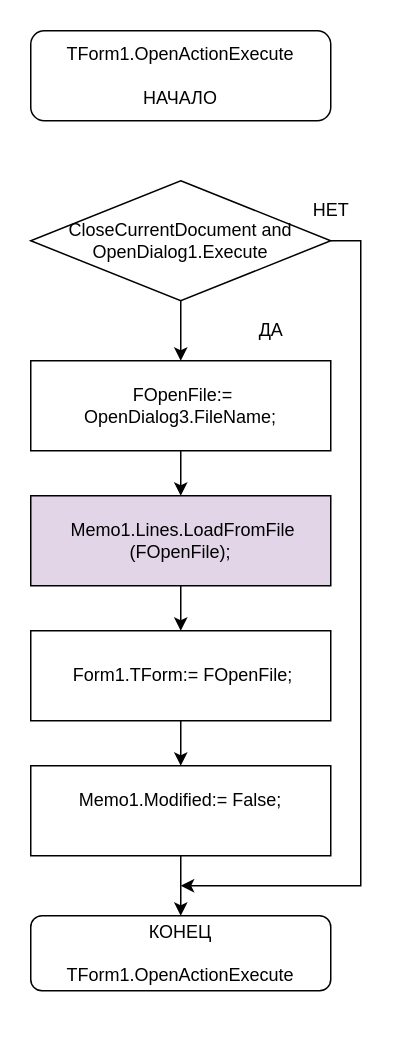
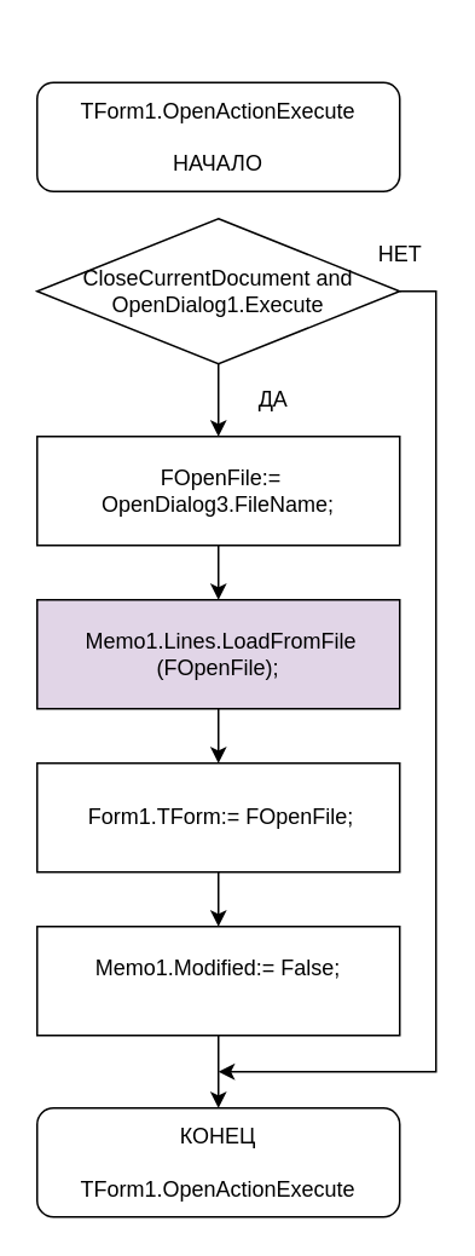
- <mxCell id="2" value="TForm1.OpenActionExecute&lt;br&gt;&lt;br&gt;НАЧАЛО" style="rounded=1;whiteSpace=wrap;html=1;" vertex="1" parent="1"><mxGeometry x="20" y="20" width="200" height="60" as="geometry" /></mxCell>
+ <mxCell id="2" value="TForm1.OpenActionExecute&lt;br&gt;&lt;br&gt;НАЧАЛО" style="rounded=1;whiteSpace=wrap;html=1;" vertex="1" parent="1"><mxGeometry x="20" y="45" width="200" height="60" as="geometry" /></mxCell>
- <mxCell id="15" value="ДА" style="text;html=1;align=center;verticalAlign=middle;resizable=0;points=[];autosize=1;strokeColor=none;" vertex="1" parent="1"><mxGeometry x="165" y="210" width="30" height="20" as="geometry" /></mxCell>
+ <mxCell id="15" value="ДА" style="text;html=1;align=center;verticalAlign=middle;resizable=0;points=[];autosize=1;strokeColor=none;" vertex="1" parent="1"><mxGeometry x="135" y="210" width="30" height="20" as="geometry" /></mxCell>
- <mxCell id="14" value="КОНЕЦ&lt;br&gt;&lt;br&gt;TForm1.OpenActionExecute" style="rounded=1;whiteSpace=wrap;html=1;" vertex="1" parent="1"><mxGeometry x="20" y="610" width="200" height="50" as="geometry" /></mxCell>
+ <mxCell id="14" value="КОНЕЦ&lt;br&gt;&lt;br&gt;TForm1.OpenActionExecute" style="rounded=1;whiteSpace=wrap;html=1;" vertex="1" parent="1"><mxGeometry x="20" y="610" width="200" height="60" as="geometry" /></mxCell>
